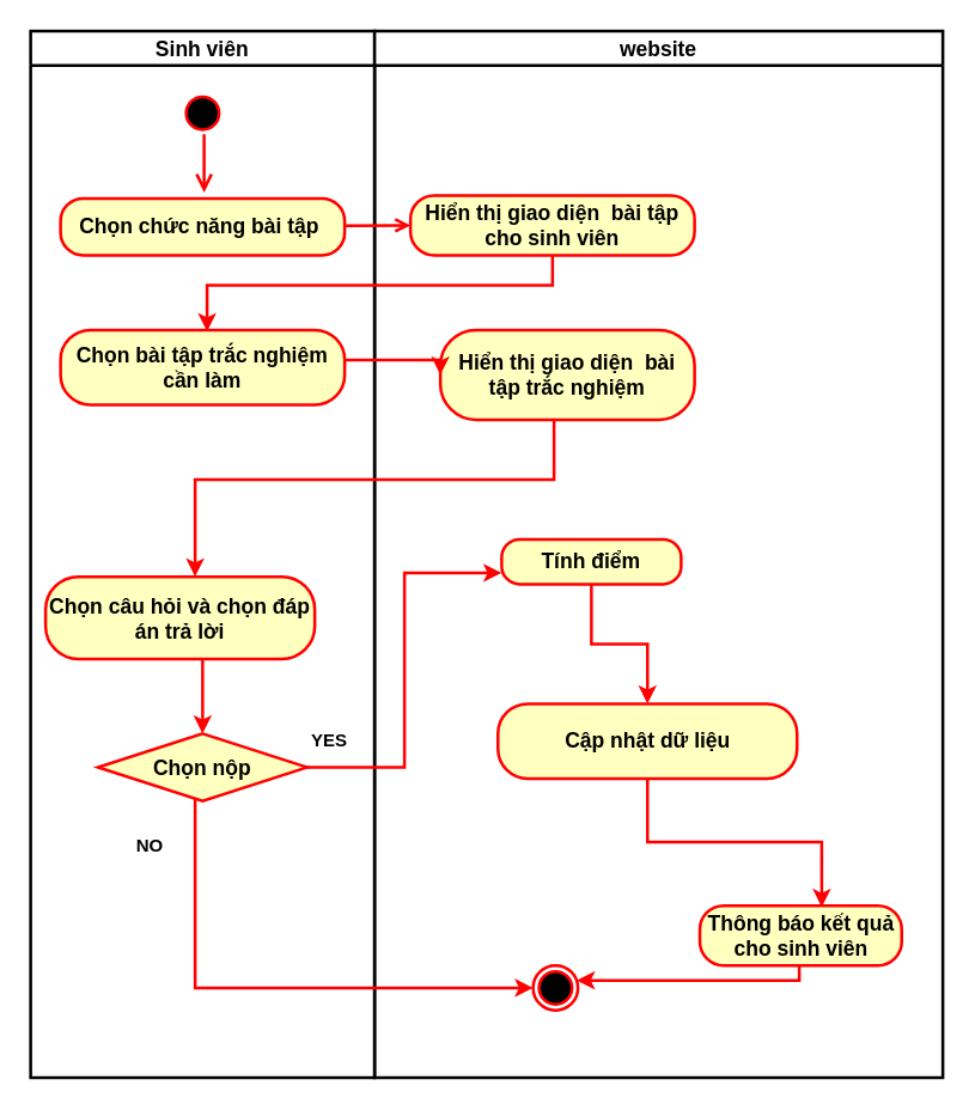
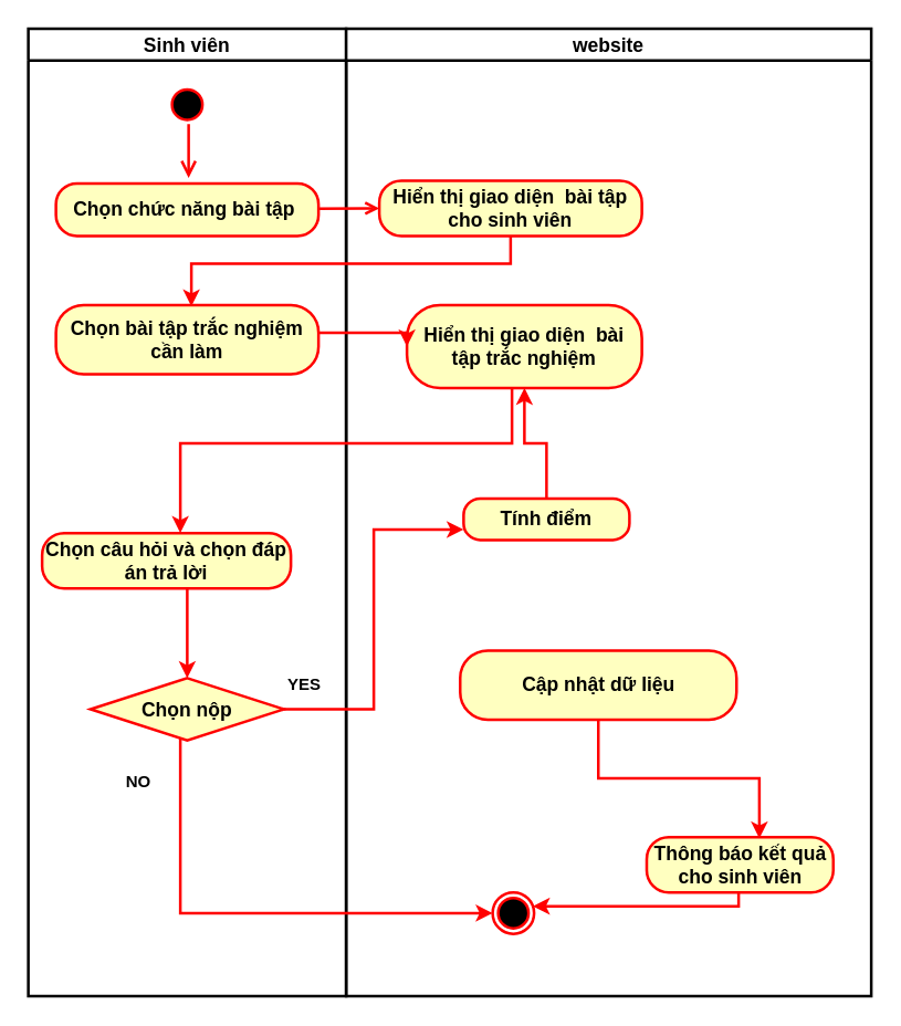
- <mxCell id="8" value="Chọn câu hỏi và chọn đáp án trả lời" style="rounded=1;whiteSpace=wrap;html=1;arcSize=40;fontColor=#000000;fillColor=#ffffc0;strokeColor=#ff0000;fontStyle=1;fontSize=14;strokeWidth=2;" vertex="1" parent="2"><mxGeometry x="10" y="365" width="180" height="55" as="geometry" /></mxCell>
+ <mxCell id="8" value="Chọn câu hỏi và chọn đáp án trả lời" style="rounded=1;whiteSpace=wrap;html=1;arcSize=40;fontColor=#000000;fillColor=#ffffc0;strokeColor=#ff0000;fontStyle=1;fontSize=14;strokeWidth=2;" vertex="1" parent="2"><mxGeometry x="10" y="365" width="180" height="40" as="geometry" /></mxCell>
- <mxCell id="20" style="edgeStyle=orthogonalEdgeStyle;rounded=0;orthogonalLoop=1;jettySize=auto;html=1;strokeColor=#FF0000;strokeWidth=2;" edge="1" parent="12" source="21" target="19"><mxGeometry relative="1" as="geometry" /></mxCell>
+ <mxCell id="20" style="edgeStyle=orthogonalEdgeStyle;rounded=0;orthogonalLoop=1;jettySize=auto;html=1;strokeColor=#FF0000;strokeWidth=2;" edge="1" parent="12" source="21" target="14"><mxGeometry relative="1" as="geometry" /></mxCell>
